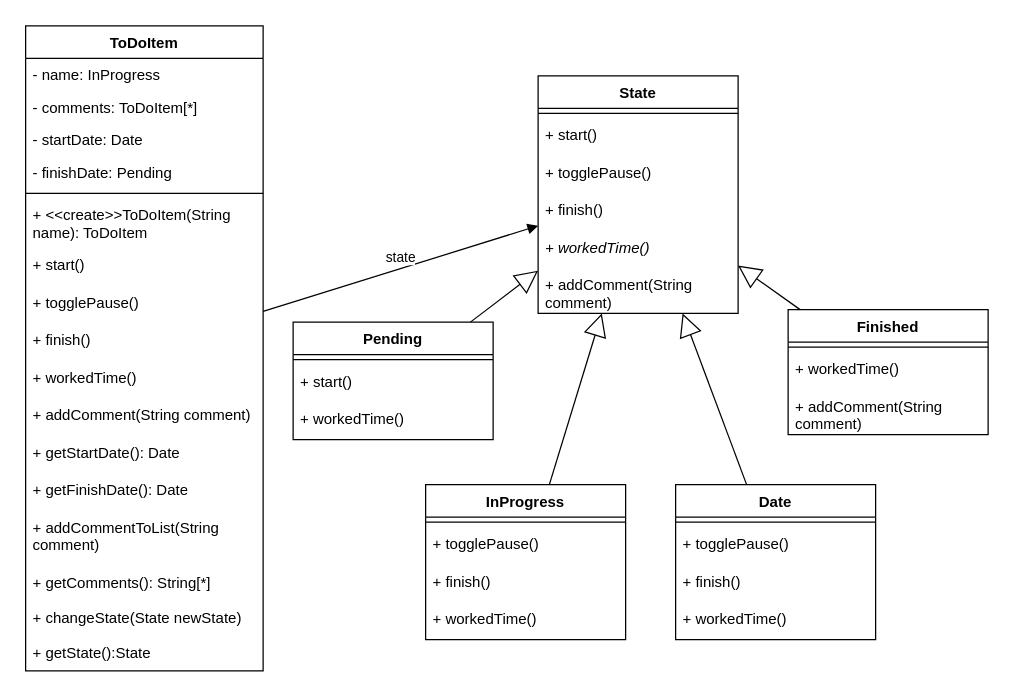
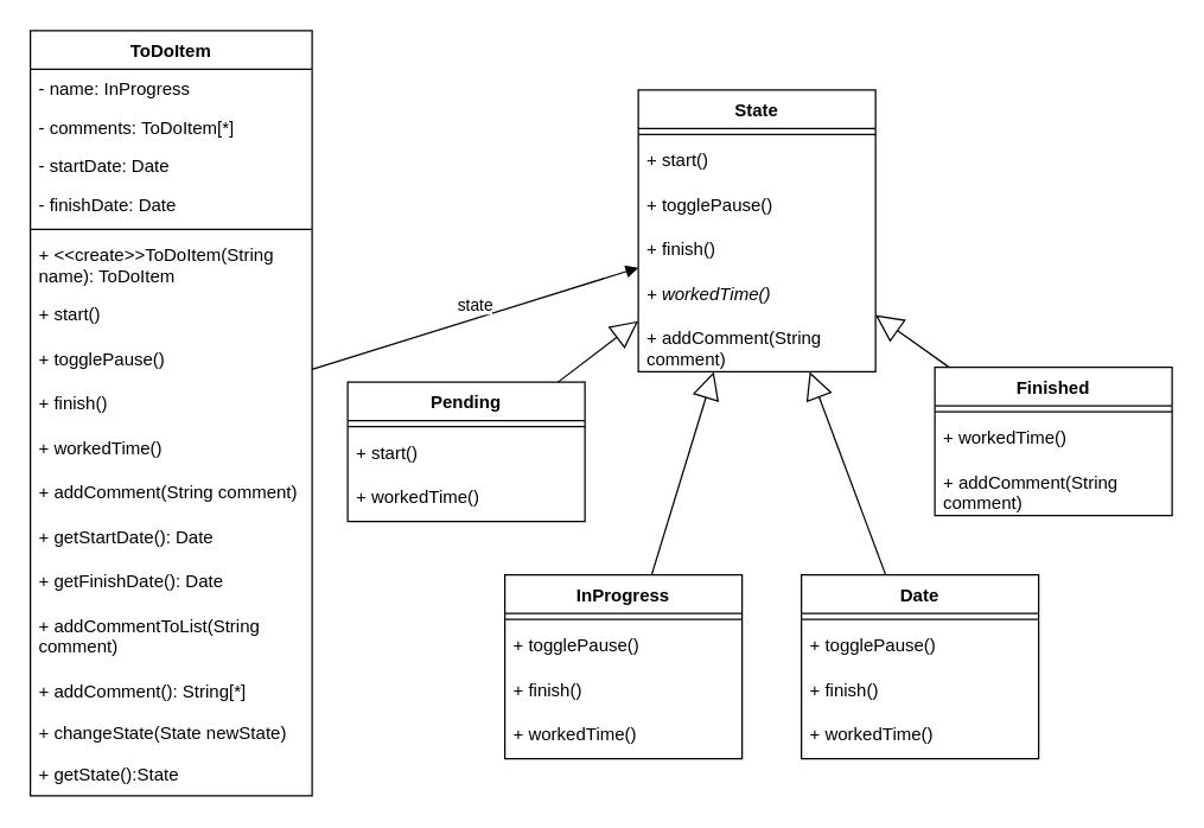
- <mxCell id="6" value="- finishDate: Pending" style="text;strokeColor=none;fillColor=none;align=left;verticalAlign=top;spacingLeft=4;spacingRight=4;overflow=hidden;rotatable=0;points=[[0,0.5],[1,0.5]];portConstraint=eastwest;whiteSpace=wrap;html=1;" vertex="1" parent="2"><mxGeometry y="104" width="190" height="26" as="geometry" /></mxCell>
+ <mxCell id="6" value="- finishDate: Date" style="text;strokeColor=none;fillColor=none;align=left;verticalAlign=top;spacingLeft=4;spacingRight=4;overflow=hidden;rotatable=0;points=[[0,0.5],[1,0.5]];portConstraint=eastwest;whiteSpace=wrap;html=1;" vertex="1" parent="2"><mxGeometry y="104" width="190" height="26" as="geometry" /></mxCell>
- <mxCell id="17" value="+ getComments(): String[*]" style="text;strokeColor=none;fillColor=none;align=left;verticalAlign=top;spacingLeft=4;spacingRight=4;overflow=hidden;rotatable=0;points=[[0,0.5],[1,0.5]];portConstraint=eastwest;whiteSpace=wrap;html=1;" vertex="1" parent="2"><mxGeometry y="432" width="190" height="28" as="geometry" /></mxCell>
+ <mxCell id="17" value="+ addComment(): String[*]" style="text;strokeColor=none;fillColor=none;align=left;verticalAlign=top;spacingLeft=4;spacingRight=4;overflow=hidden;rotatable=0;points=[[0,0.5],[1,0.5]];portConstraint=eastwest;whiteSpace=wrap;html=1;" vertex="1" parent="2"><mxGeometry y="432" width="190" height="28" as="geometry" /></mxCell>
